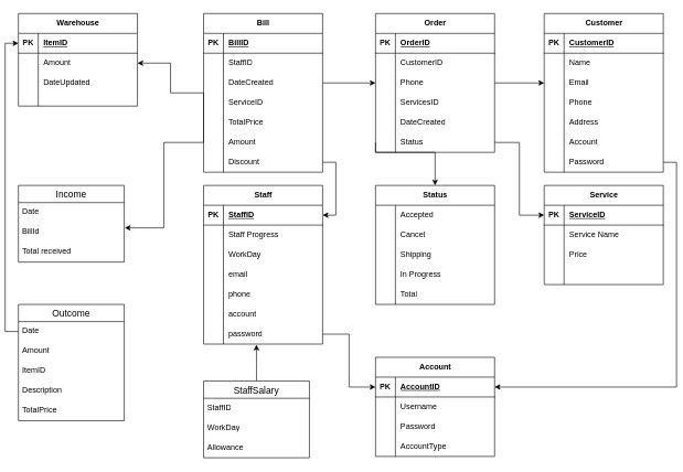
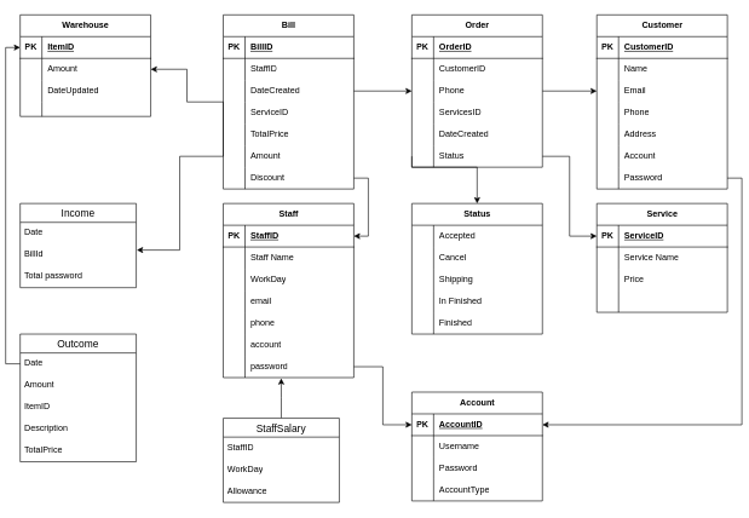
- <mxCell id="101" value="Staff Progress" style="shape=partialRectangle;connectable=0;fillColor=none;top=0;left=0;bottom=0;right=0;align=left;spacingLeft=6;overflow=hidden;whiteSpace=wrap;html=1;" vertex="1" parent="99"><mxGeometry x="30" width="150" height="30" as="geometry"><mxRectangle width="150" height="30" as="alternateBounds" /></mxGeometry></mxCell>
+ <mxCell id="101" value="Staff Name" style="shape=partialRectangle;connectable=0;fillColor=none;top=0;left=0;bottom=0;right=0;align=left;spacingLeft=6;overflow=hidden;whiteSpace=wrap;html=1;" vertex="1" parent="99"><mxGeometry x="30" width="150" height="30" as="geometry"><mxRectangle width="150" height="30" as="alternateBounds" /></mxGeometry></mxCell>
- <mxCell id="153" value="Total received" style="text;strokeColor=none;fillColor=none;spacingLeft=4;spacingRight=4;overflow=hidden;rotatable=0;points=[[0,0.5],[1,0.5]];portConstraint=eastwest;fontSize=12;whiteSpace=wrap;html=1;" vertex="1" parent="150"><mxGeometry y="86" width="160" height="30" as="geometry" /></mxCell>
+ <mxCell id="153" value="Total password" style="text;strokeColor=none;fillColor=none;spacingLeft=4;spacingRight=4;overflow=hidden;rotatable=0;points=[[0,0.5],[1,0.5]];portConstraint=eastwest;fontSize=12;whiteSpace=wrap;html=1;" vertex="1" parent="150"><mxGeometry y="86" width="160" height="30" as="geometry" /></mxCell>
- <mxCell id="33" value="In Progress" style="shape=partialRectangle;connectable=0;fillColor=none;top=0;left=0;bottom=0;right=0;align=left;spacingLeft=6;overflow=hidden;whiteSpace=wrap;html=1;" vertex="1" parent="31"><mxGeometry x="30" width="150" height="30" as="geometry"><mxRectangle width="150" height="30" as="alternateBounds" /></mxGeometry></mxCell>
+ <mxCell id="33" value="In Finished" style="shape=partialRectangle;connectable=0;fillColor=none;top=0;left=0;bottom=0;right=0;align=left;spacingLeft=6;overflow=hidden;whiteSpace=wrap;html=1;" vertex="1" parent="31"><mxGeometry x="30" width="150" height="30" as="geometry"><mxRectangle width="150" height="30" as="alternateBounds" /></mxGeometry></mxCell>
- <mxCell id="36" value="Total" style="shape=partialRectangle;connectable=0;fillColor=none;top=0;left=0;bottom=0;right=0;align=left;spacingLeft=6;overflow=hidden;whiteSpace=wrap;html=1;" vertex="1" parent="34"><mxGeometry x="30" width="150" height="30" as="geometry"><mxRectangle width="150" height="30" as="alternateBounds" /></mxGeometry></mxCell>
+ <mxCell id="36" value="Finished" style="shape=partialRectangle;connectable=0;fillColor=none;top=0;left=0;bottom=0;right=0;align=left;spacingLeft=6;overflow=hidden;whiteSpace=wrap;html=1;" vertex="1" parent="34"><mxGeometry x="30" width="150" height="30" as="geometry"><mxRectangle width="150" height="30" as="alternateBounds" /></mxGeometry></mxCell>
